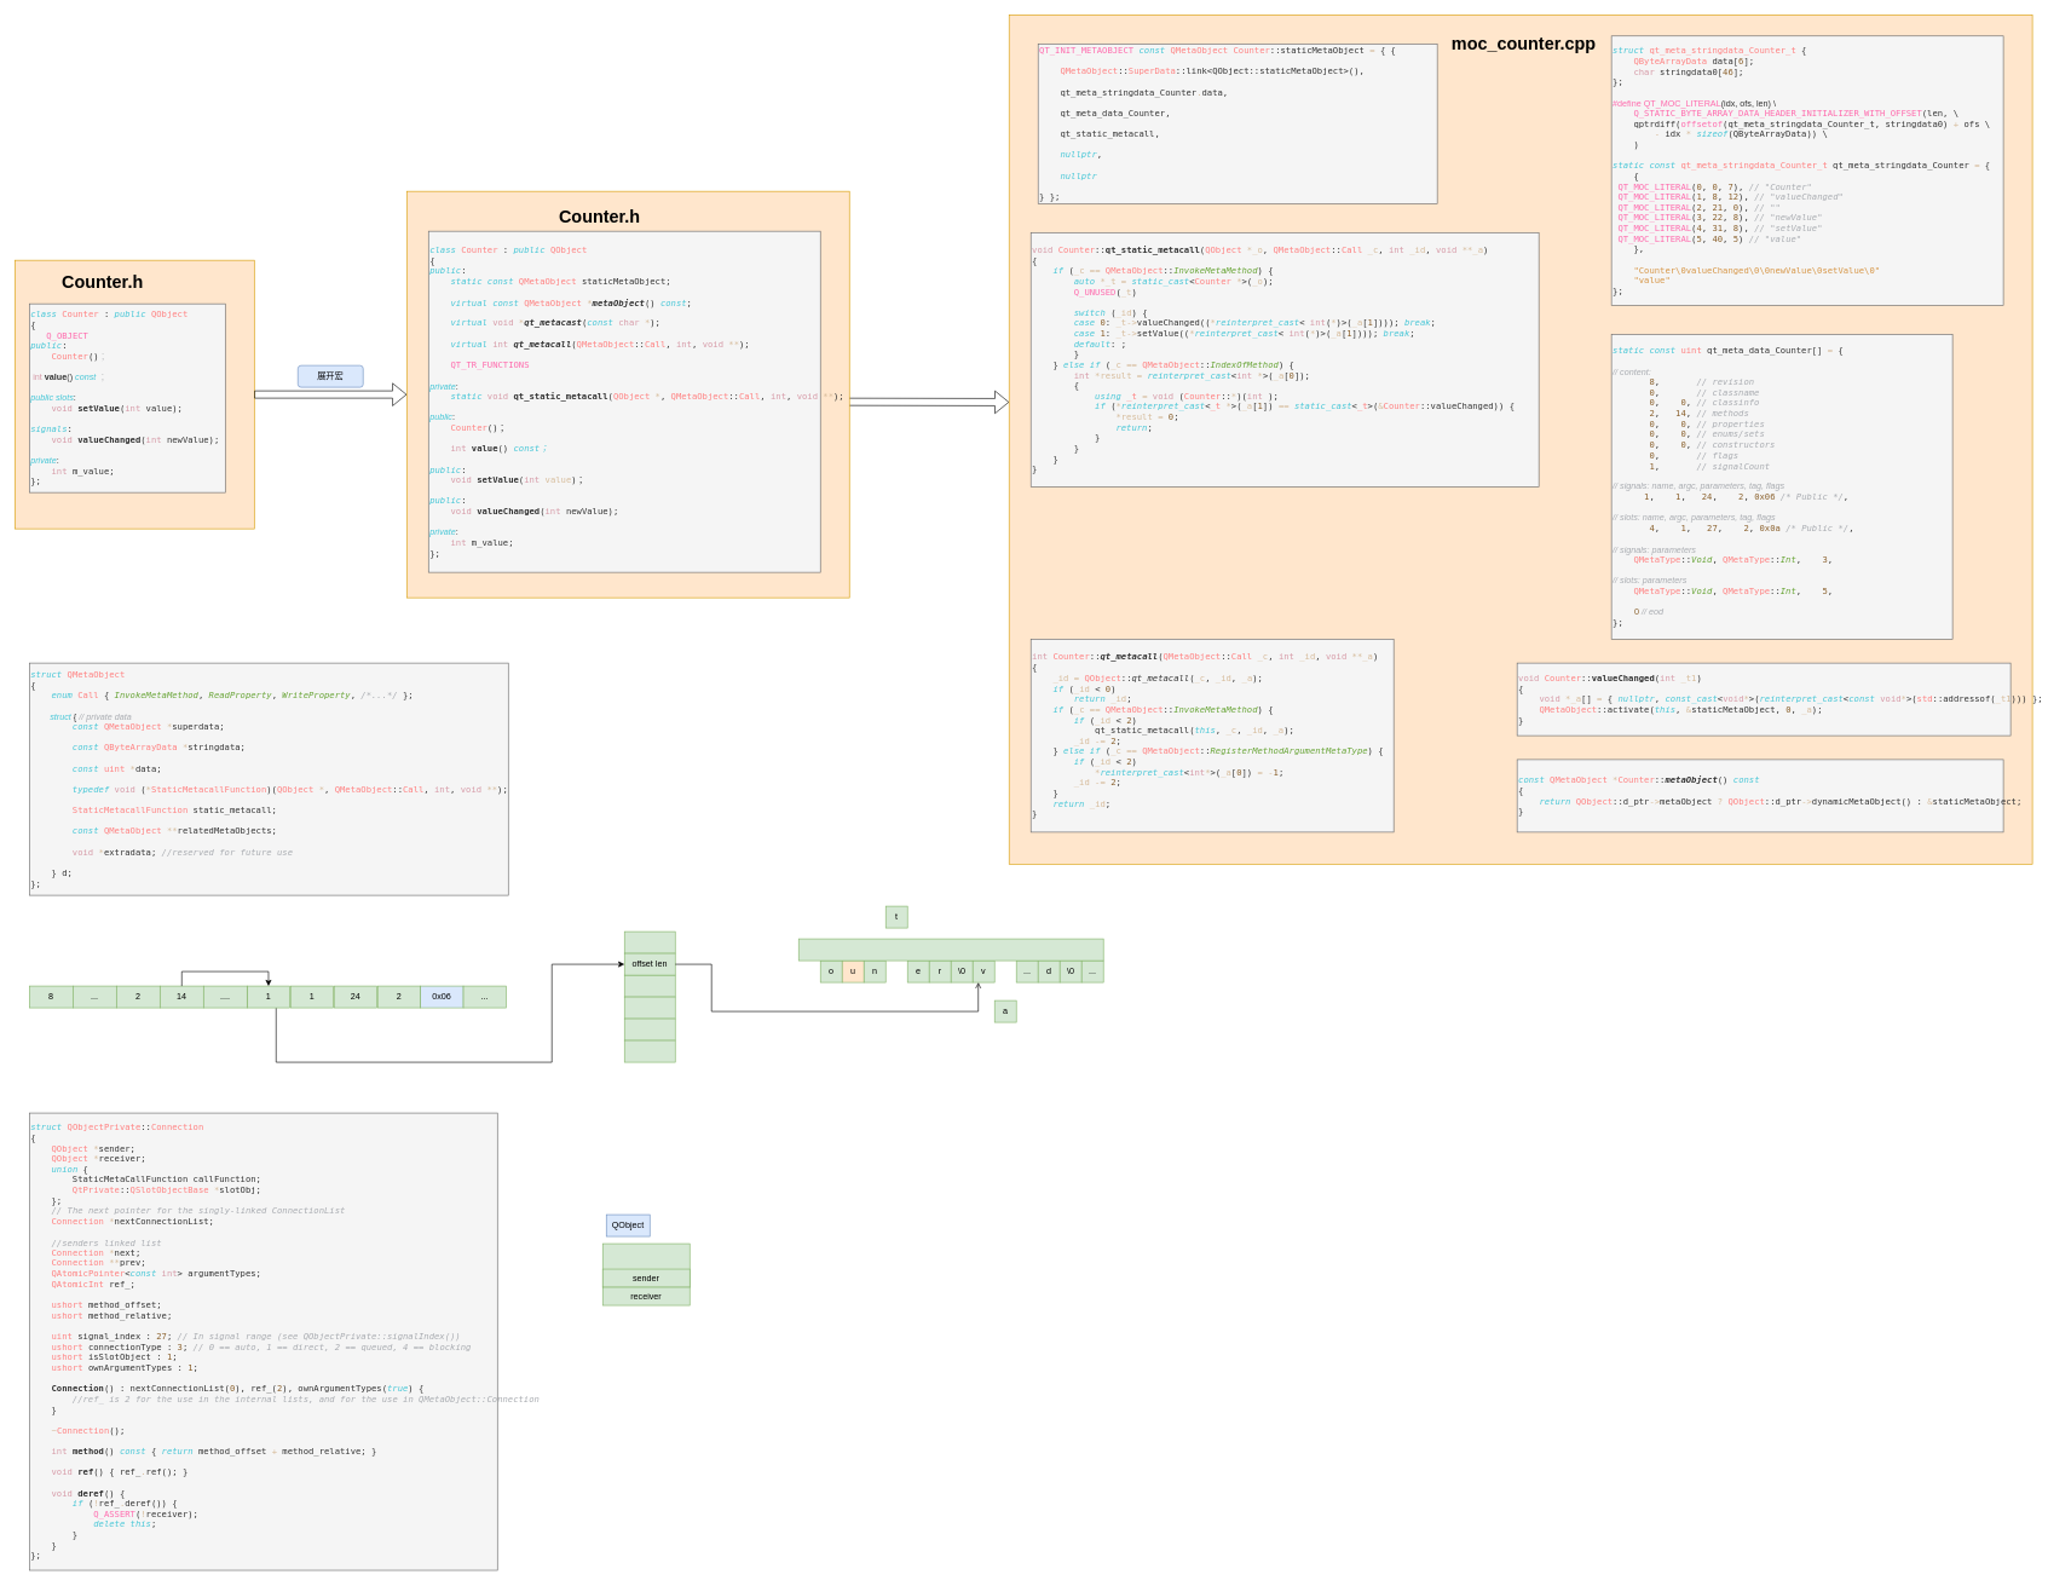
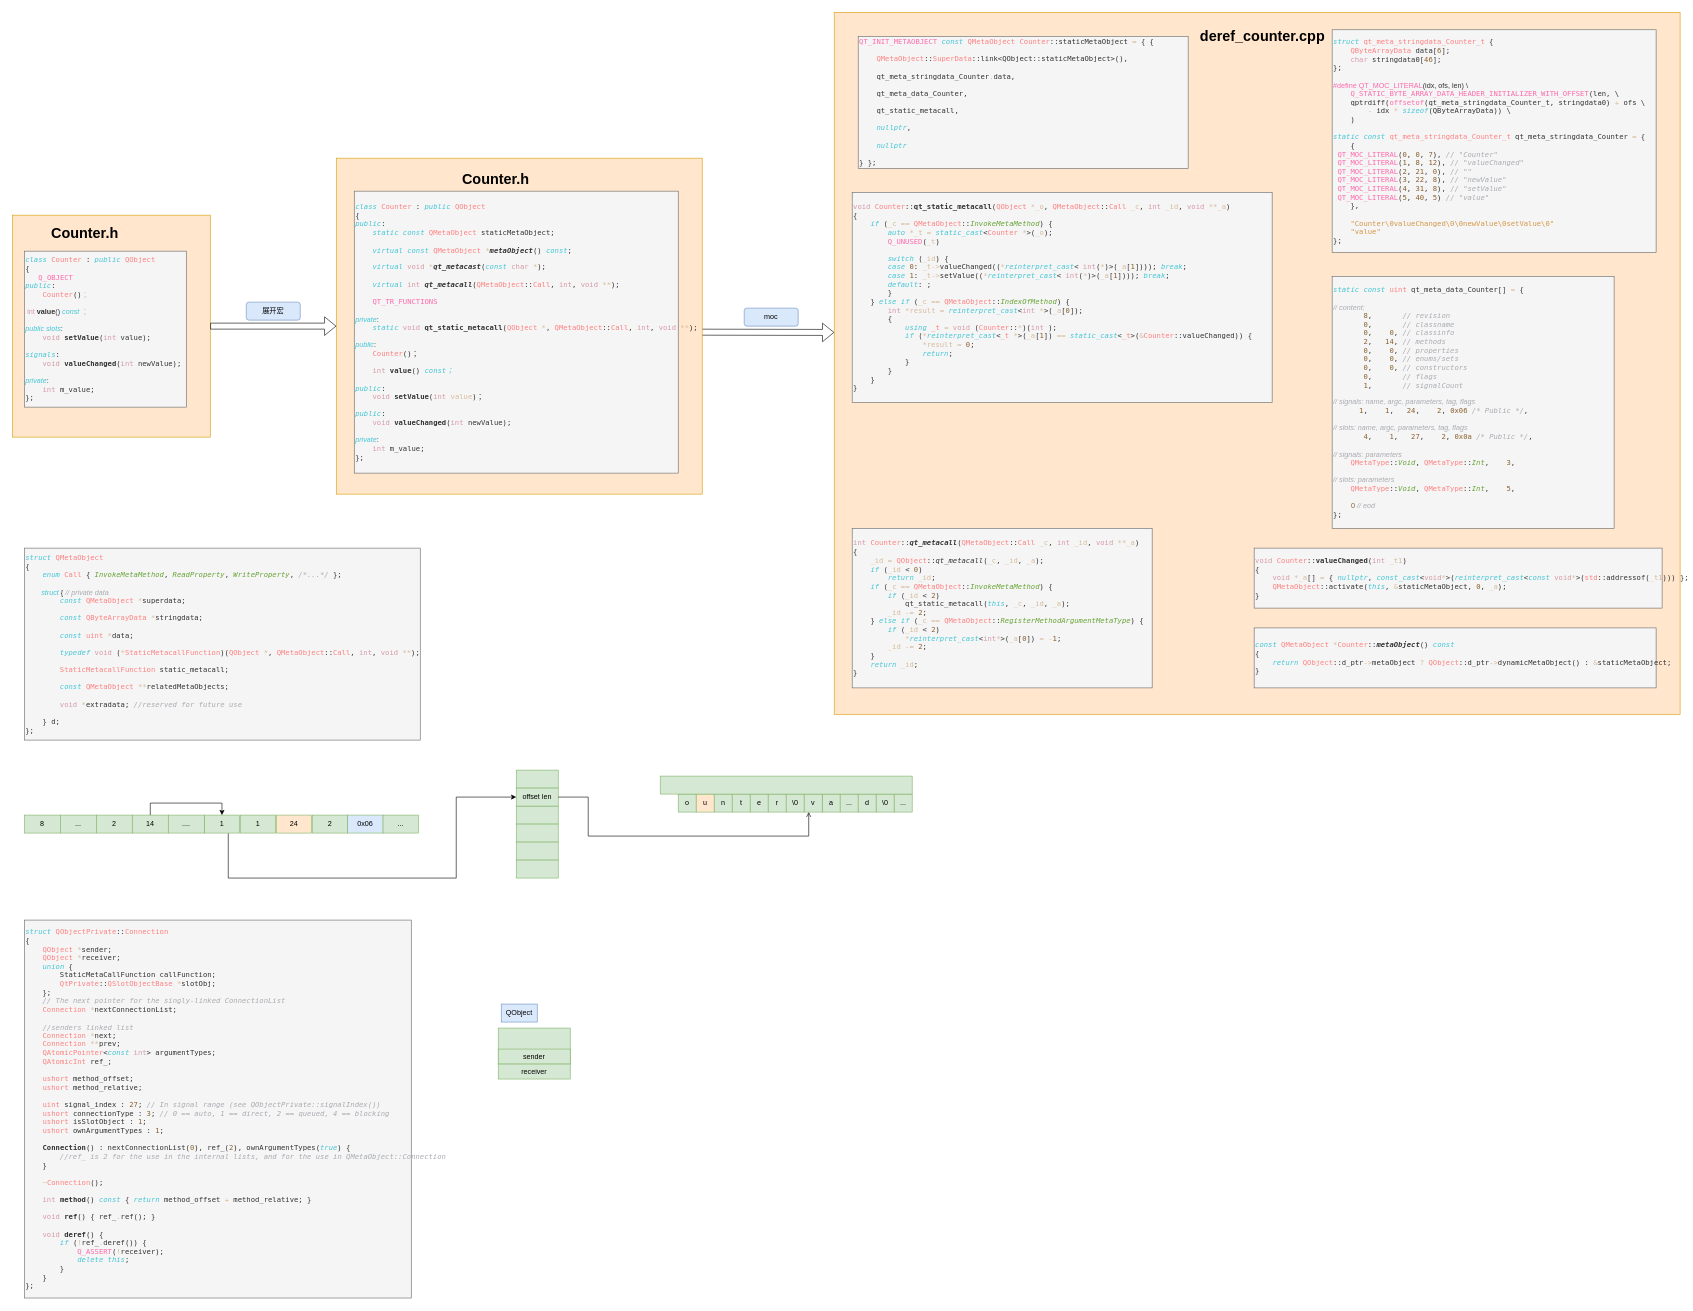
- <mxCell id="13" value="&lt;h1&gt;moc_counter.cpp&lt;/h1&gt;" style="text;html=1;strokeColor=none;fillColor=none;spacing=5;spacingTop=-20;whiteSpace=wrap;overflow=hidden;rounded=0;" parent="4" vertex="1"><mxGeometry x="605" y="20" width="220" height="40" as="geometry" /></mxCell>
+ <mxCell id="13" value="&lt;h1&gt;deref_counter.cpp&lt;/h1&gt;" style="text;html=1;strokeColor=none;fillColor=none;spacing=5;spacingTop=-20;whiteSpace=wrap;overflow=hidden;rounded=0;" parent="4" vertex="1"><mxGeometry x="605" y="20" width="220" height="40" as="geometry" /></mxCell>
+ <mxCell id="24" value="moc" style="rounded=1;whiteSpace=wrap;html=1;fillColor=#dae8fc;strokeColor=#6c8ebf;" parent="1" vertex="1"><mxGeometry x="1240" y="513" width="90" height="30" as="geometry" /></mxCell>
- <mxCell id="53" value="t" style="rounded=0;whiteSpace=wrap;html=1;fillColor=#d5e8d4;strokeColor=#82b366;" parent="1" vertex="1"><mxGeometry x="1220" y="1248" width="30" height="30" as="geometry" /></mxCell>
+ <mxCell id="53" value="t" style="rounded=0;whiteSpace=wrap;html=1;fillColor=#d5e8d4;strokeColor=#82b366;" parent="1" vertex="1"><mxGeometry x="1220" y="1323" width="30" height="30" as="geometry" /></mxCell>
- <mxCell id="42" value="24" style="rounded=0;whiteSpace=wrap;html=1;fillColor=#d5e8d4;strokeColor=#82b366;" parent="35" vertex="1"><mxGeometry x="420" width="59" height="30" as="geometry" /></mxCell>
+ <mxCell id="42" value="24" style="rounded=0;whiteSpace=wrap;html=1;fillColor=#ffe6cc;strokeColor=#82b366;" parent="35" vertex="1"><mxGeometry x="420" width="59" height="30" as="geometry" /></mxCell>
- <mxCell id="48" value="a" style="rounded=0;whiteSpace=wrap;html=1;fillColor=#d5e8d4;strokeColor=#82b366;" parent="1" vertex="1"><mxGeometry x="1370" y="1378" width="30" height="30" as="geometry" /></mxCell>
+ <mxCell id="48" value="a" style="rounded=0;whiteSpace=wrap;html=1;fillColor=#d5e8d4;strokeColor=#82b366;" parent="1" vertex="1"><mxGeometry x="1370" y="1323" width="30" height="30" as="geometry" /></mxCell>
